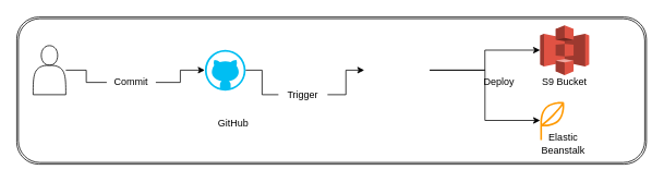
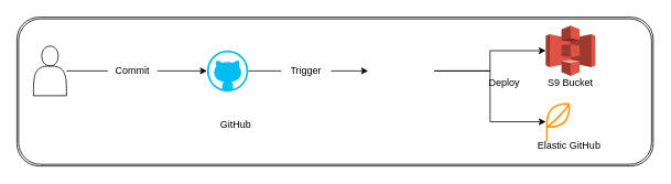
- <mxCell id="11" value="Commit" style="text;html=1;strokeColor=none;fillColor=none;align=center;verticalAlign=middle;whiteSpace=wrap;rounded=0;" vertex="1" parent="1"><mxGeometry x="130" y="85" width="60" height="30" as="geometry" /></mxCell>
+ <mxCell id="11" value="Commit" style="text;html=1;strokeColor=none;fillColor=none;align=center;verticalAlign=middle;whiteSpace=wrap;rounded=0;" vertex="1" parent="1"><mxGeometry x="130" y="70" width="60" height="30" as="geometry" /></mxCell>
- <mxCell id="13" value="Trigger" style="text;html=1;strokeColor=none;fillColor=none;align=center;verticalAlign=middle;whiteSpace=wrap;rounded=0;" vertex="1" parent="1"><mxGeometry x="340" y="100" width="60" height="30" as="geometry" /></mxCell>
+ <mxCell id="13" value="Trigger" style="text;html=1;strokeColor=none;fillColor=none;align=center;verticalAlign=middle;whiteSpace=wrap;rounded=0;" vertex="1" parent="1"><mxGeometry x="340" y="70" width="60" height="30" as="geometry" /></mxCell>
- <mxCell id="18" value="Elastic Beanstalk" style="text;html=1;strokeColor=none;fillColor=none;align=center;verticalAlign=middle;whiteSpace=wrap;rounded=0;" vertex="1" parent="1"><mxGeometry x="645.5" y="160" width="84.5" height="30" as="geometry" /></mxCell>
+ <mxCell id="18" value="Elastic GitHub" style="text;html=1;strokeColor=none;fillColor=none;align=center;verticalAlign=middle;whiteSpace=wrap;rounded=0;" vertex="1" parent="1"><mxGeometry x="645.5" y="160" width="84.5" height="30" as="geometry" /></mxCell>
